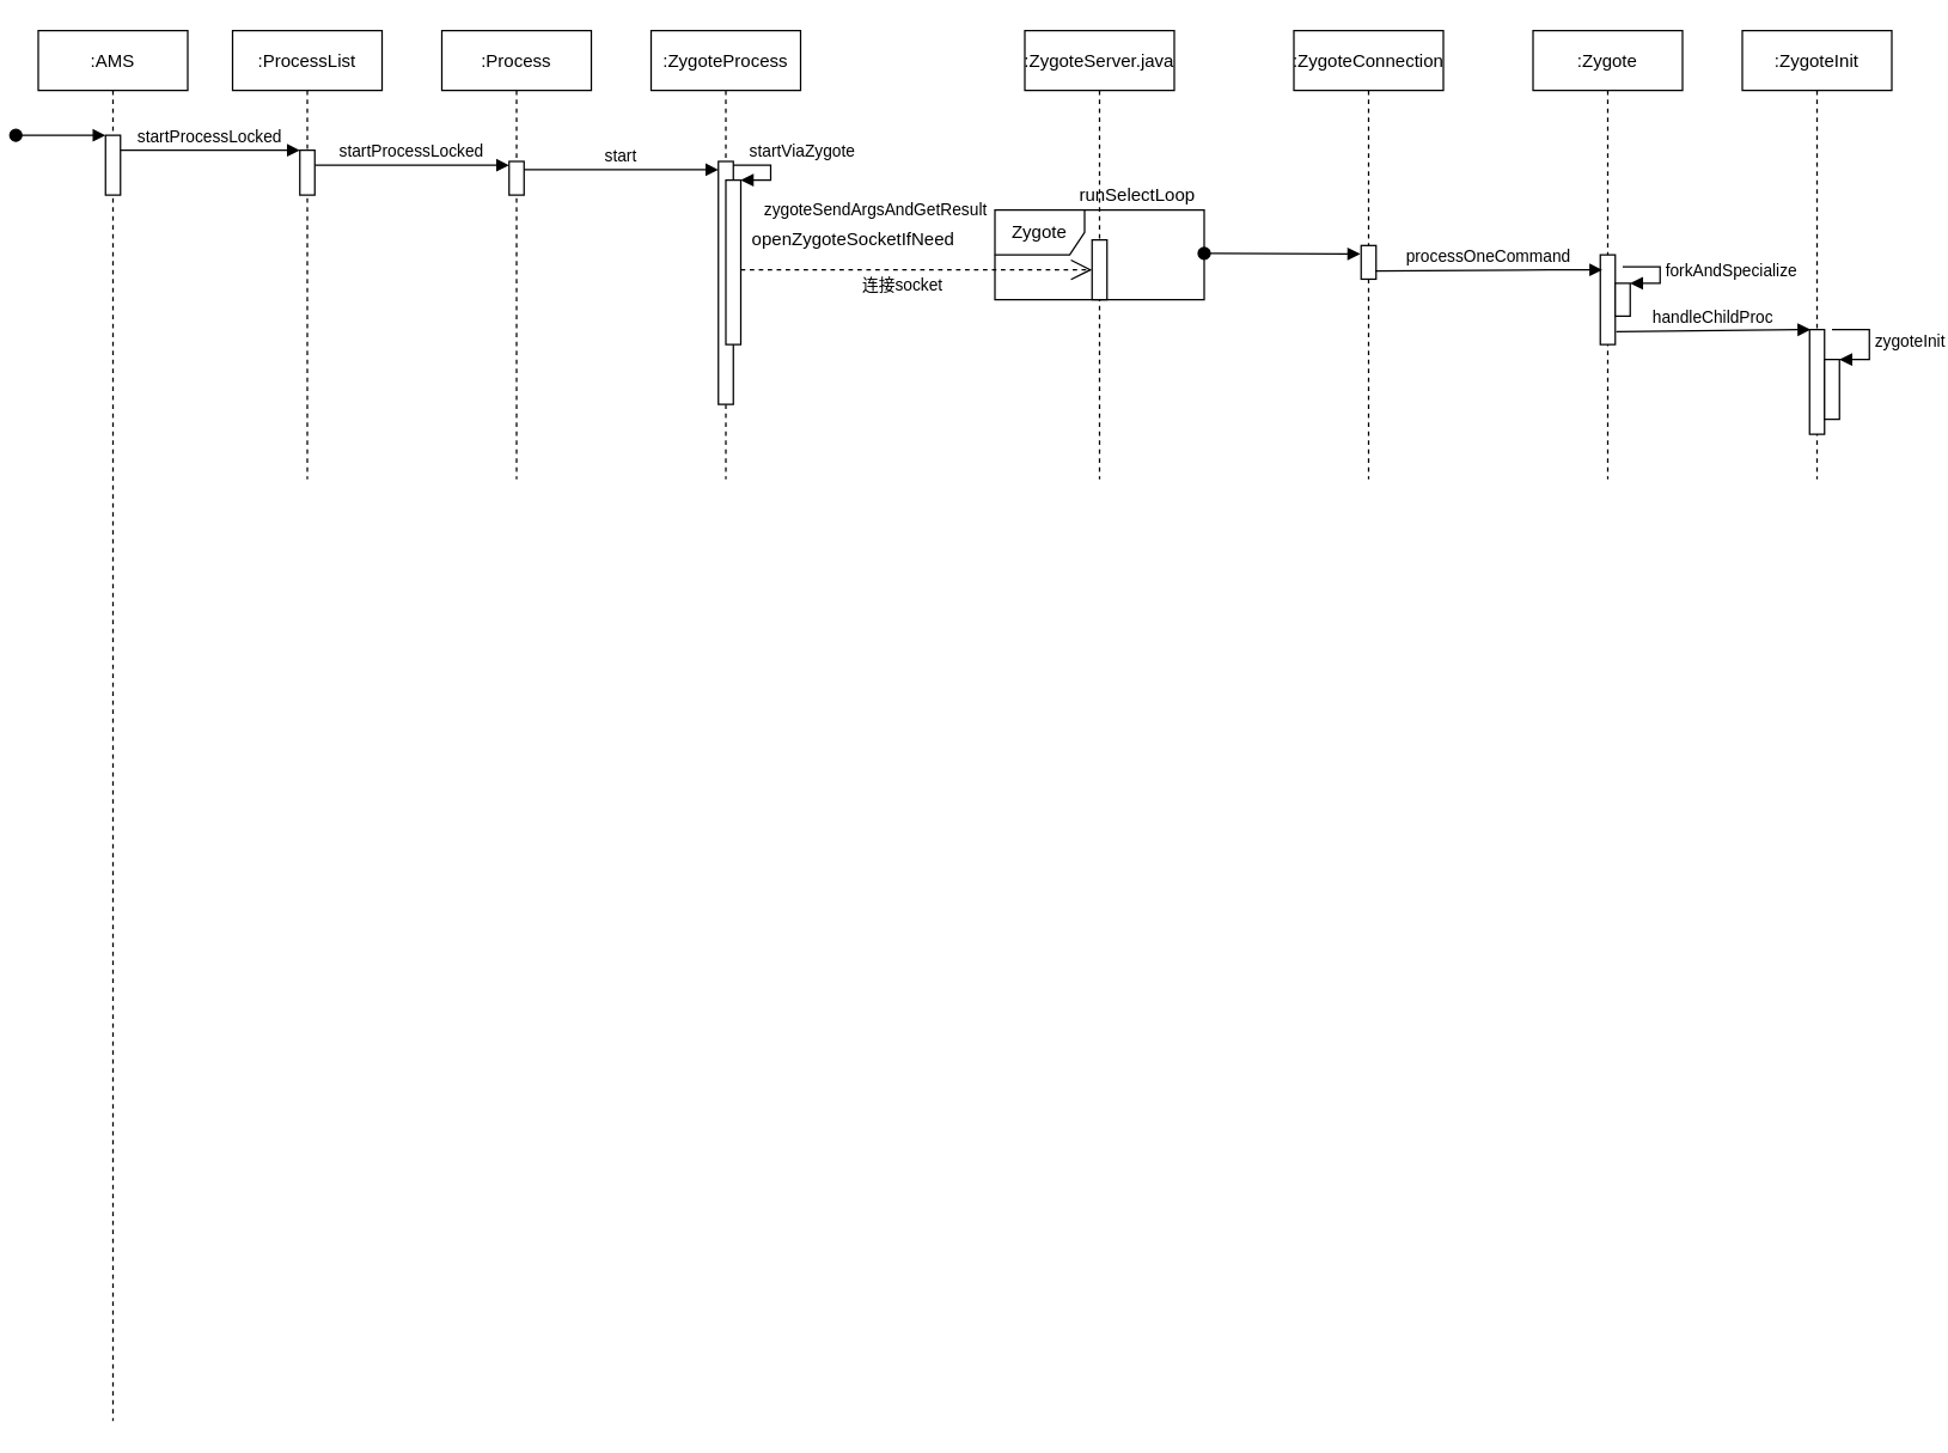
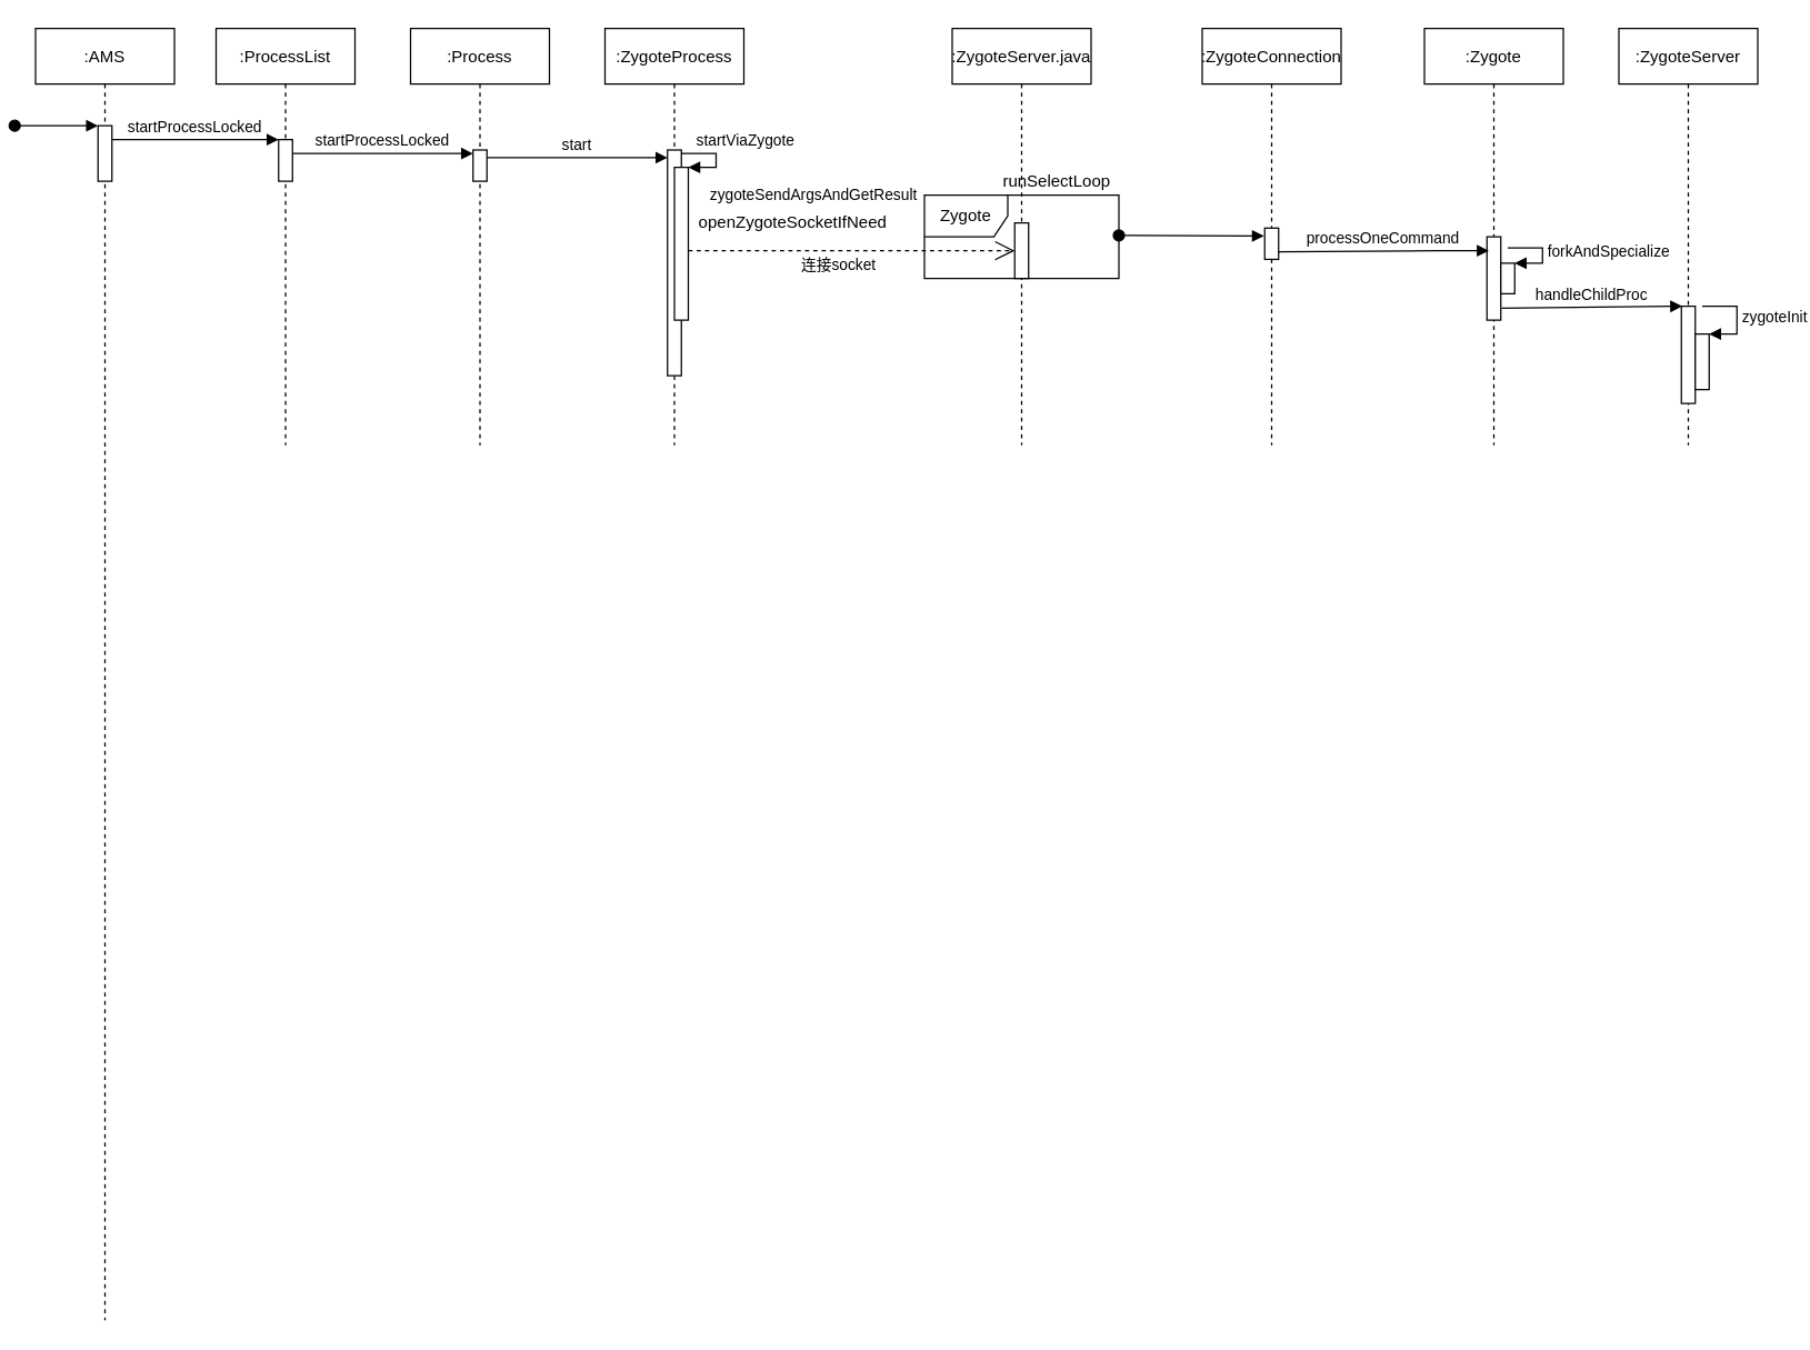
- <mxCell id="33" value=":ZygoteInit" style="shape=umlLifeline;perimeter=lifelinePerimeter;container=1;collapsible=0;recursiveResize=0;rounded=0;shadow=0;strokeWidth=1;" vertex="1" parent="1"><mxGeometry x="1160" y="20" width="100" height="300" as="geometry" /></mxCell>
+ <mxCell id="33" value=":ZygoteServer" style="shape=umlLifeline;perimeter=lifelinePerimeter;container=1;collapsible=0;recursiveResize=0;rounded=0;shadow=0;strokeWidth=1;" vertex="1" parent="1"><mxGeometry x="1160" y="20" width="100" height="300" as="geometry" /></mxCell>
